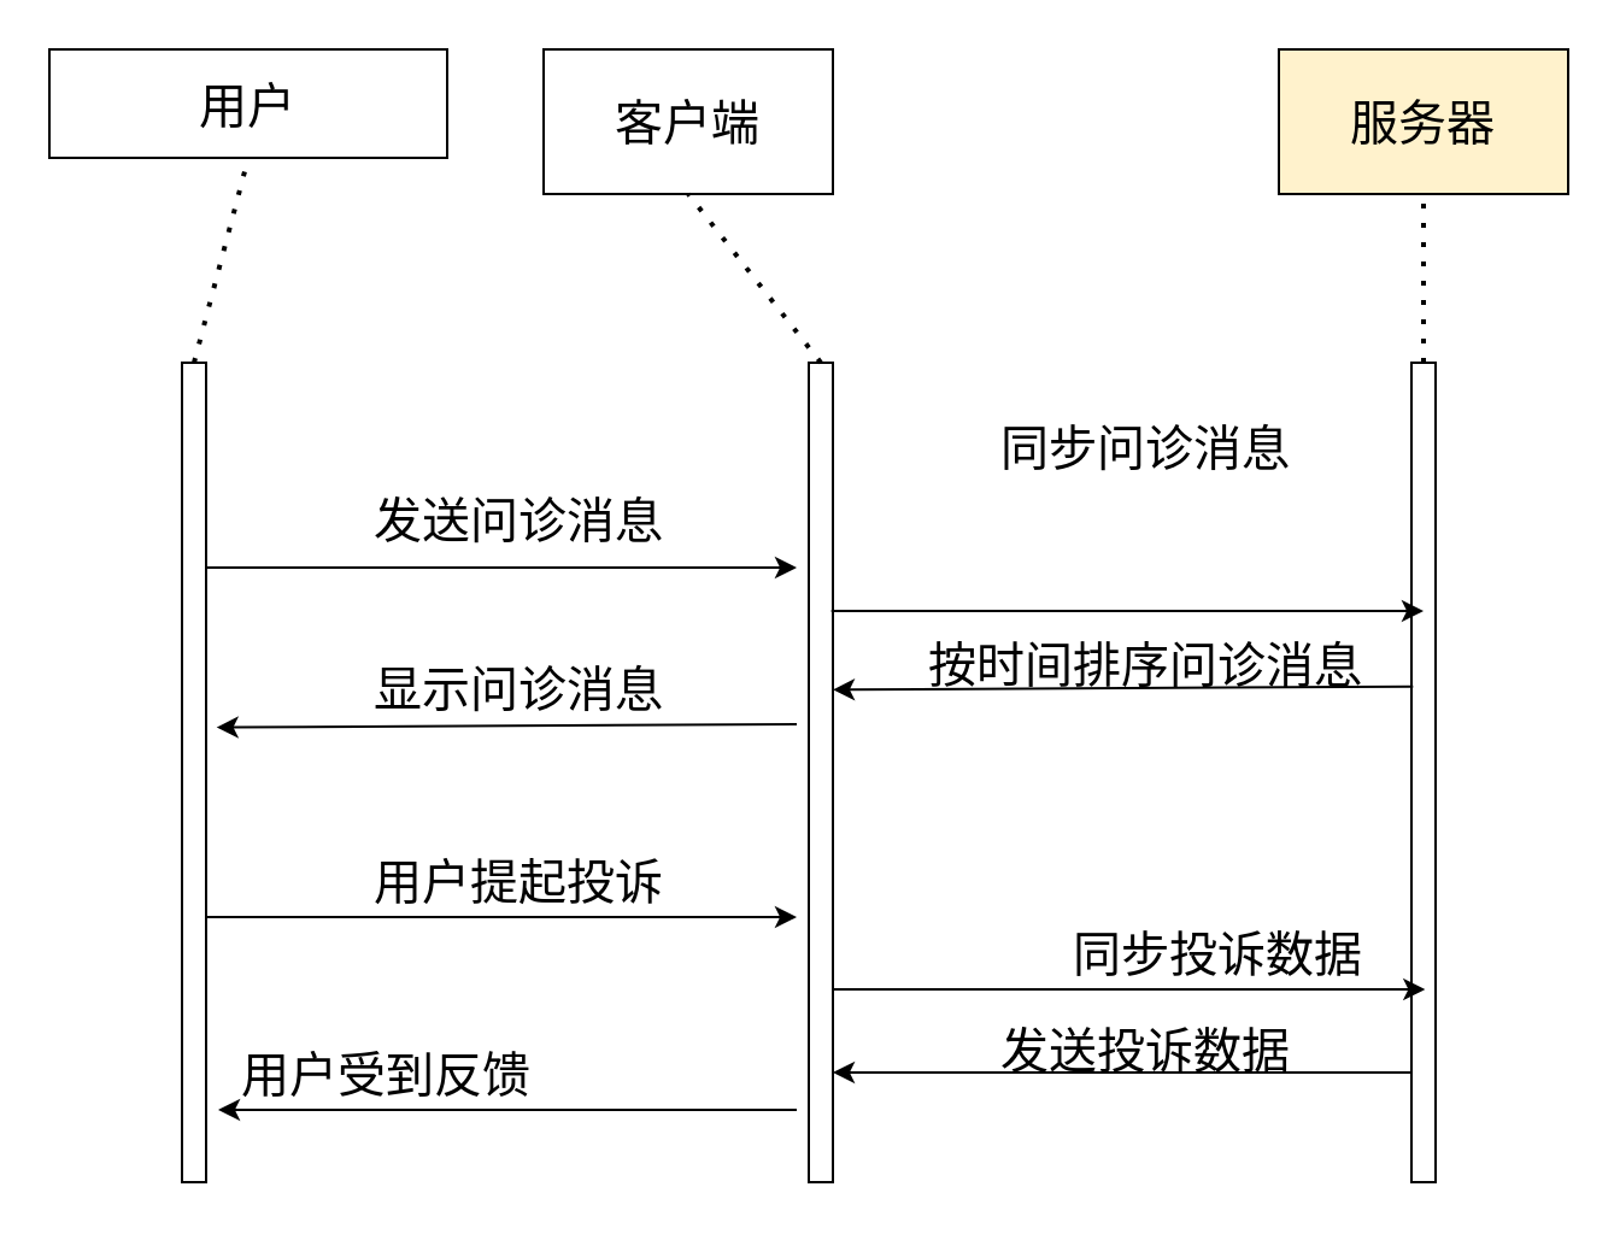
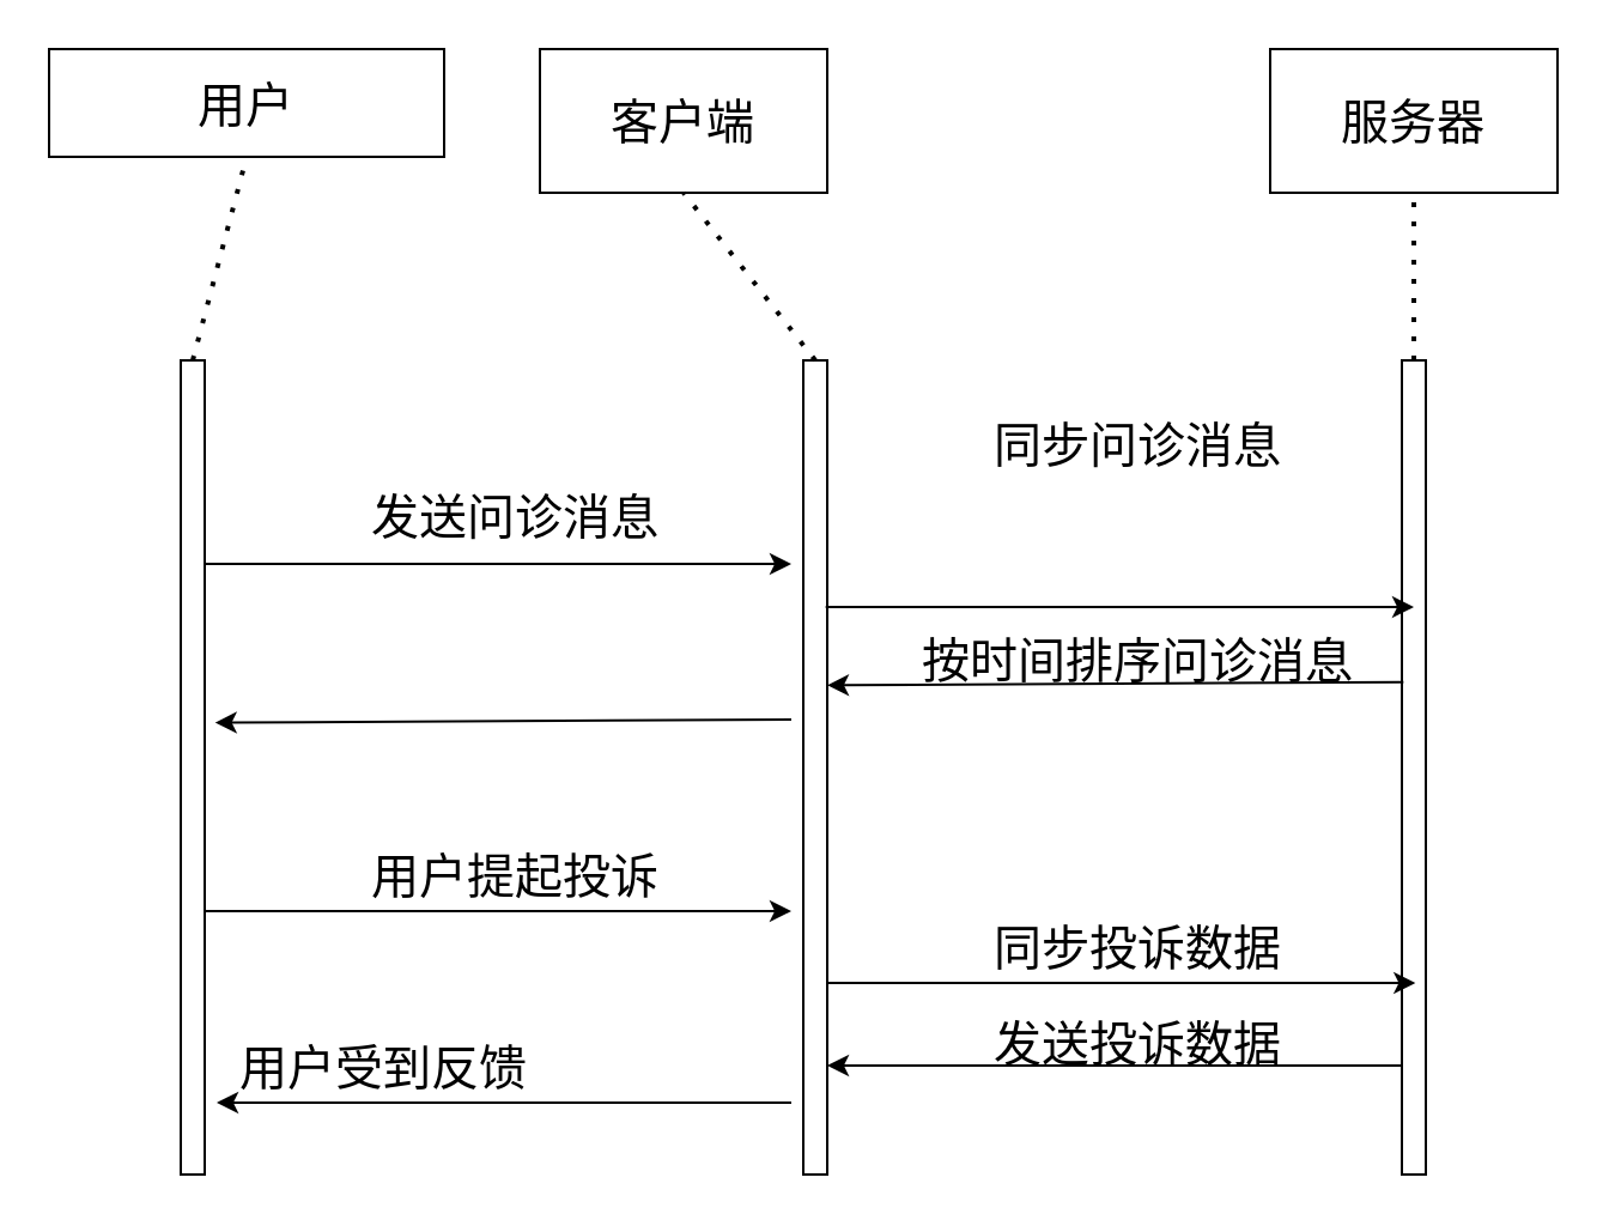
- <mxCell id="4" value="服务器" style="rounded=0;whiteSpace=wrap;html=1;fontSize=20;fillColor=#fff2cc;" parent="1" vertex="1"><mxGeometry x="530" y="20" width="120" height="60" as="geometry" /></mxCell>
+ <mxCell id="4" value="服务器" style="rounded=0;whiteSpace=wrap;html=1;fontSize=20;" parent="1" vertex="1"><mxGeometry x="530" y="20" width="120" height="60" as="geometry" /></mxCell>
- <mxCell id="11" value="显示问诊消息" style="text;html=1;strokeColor=none;fillColor=none;align=center;verticalAlign=middle;whiteSpace=wrap;rounded=0;fontSize=20;" vertex="1" parent="1"><mxGeometry x="150" y="270" width="130" height="30" as="geometry" /></mxCell>
- <mxCell id="24" value="同步投诉数据" style="text;html=1;strokeColor=none;fillColor=none;align=center;verticalAlign=middle;whiteSpace=wrap;rounded=0;fontSize=20;" vertex="1" parent="1"><mxGeometry x="440" y="380" width="130" height="30" as="geometry" /></mxCell>
+ <mxCell id="24" value="同步投诉数据" style="text;html=1;strokeColor=none;fillColor=none;align=center;verticalAlign=middle;whiteSpace=wrap;rounded=0;fontSize=20;" vertex="1" parent="1"><mxGeometry x="410" y="380" width="130" height="30" as="geometry" /></mxCell>
